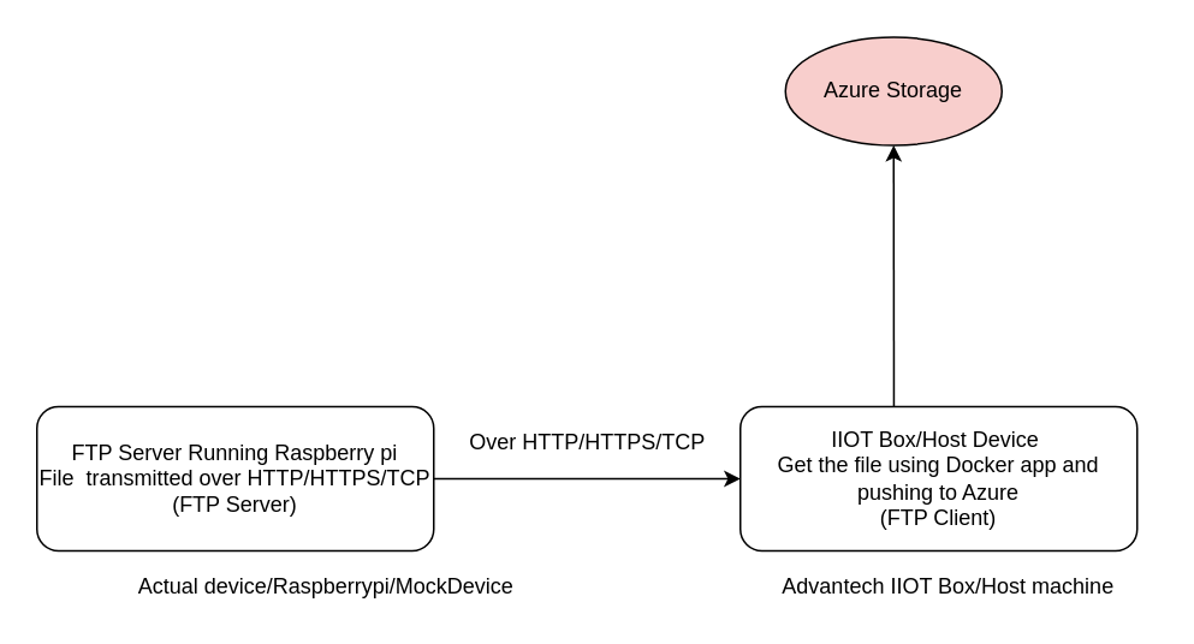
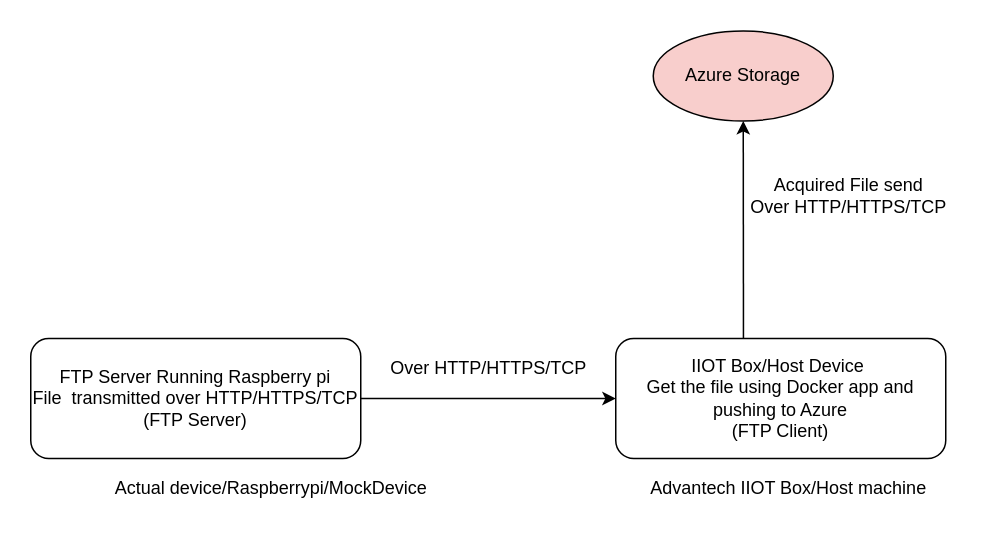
+ <mxCell id="9" value="Acquired File send&lt;br&gt;Over HTTP/HTTPS/TCP" style="text;html=1;align=center;verticalAlign=middle;resizable=0;points=[];autosize=1;strokeColor=none;fillColor=none;" vertex="1" parent="1"><mxGeometry x="490" y="115" width="150" height="30" as="geometry" /></mxCell>
